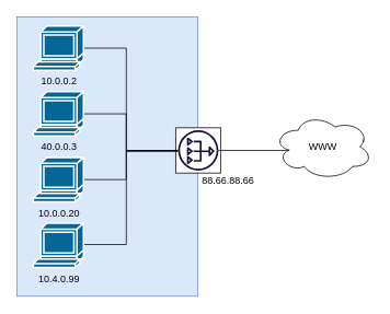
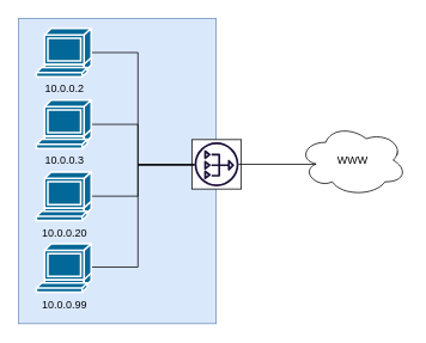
- <mxCell id="7" value="40.0.0.3" style="shape=mxgraph.cisco.computers_and_peripherals.terminal;html=1;pointerEvents=1;dashed=0;fillColor=#036897;strokeColor=#ffffff;strokeWidth=2;verticalLabelPosition=bottom;verticalAlign=top;align=center;outlineConnect=0;" vertex="1" parent="1"><mxGeometry x="40" y="111" width="61" height="54" as="geometry" /></mxCell>
+ <mxCell id="7" value="10.0.0.3" style="shape=mxgraph.cisco.computers_and_peripherals.terminal;html=1;pointerEvents=1;dashed=0;fillColor=#036897;strokeColor=#ffffff;strokeWidth=2;verticalLabelPosition=bottom;verticalAlign=top;align=center;outlineConnect=0;" vertex="1" parent="1"><mxGeometry x="40" y="111" width="61" height="54" as="geometry" /></mxCell>
- <mxCell id="14" value="88.66.88.66" style="text;html=1;strokeColor=none;fillColor=none;align=center;verticalAlign=middle;whiteSpace=wrap;rounded=0;" vertex="1" parent="1"><mxGeometry x="257" y="210" width="40" height="20" as="geometry" /></mxCell>
- <mxCell id="11" value="10.4.0.99" style="shape=mxgraph.cisco.computers_and_peripherals.terminal;html=1;pointerEvents=1;dashed=0;fillColor=#036897;strokeColor=#ffffff;strokeWidth=2;verticalLabelPosition=bottom;verticalAlign=top;align=center;outlineConnect=0;" vertex="1" parent="1"><mxGeometry x="40" y="271" width="61" height="54" as="geometry" /></mxCell>
+ <mxCell id="11" value="10.0.0.99" style="shape=mxgraph.cisco.computers_and_peripherals.terminal;html=1;pointerEvents=1;dashed=0;fillColor=#036897;strokeColor=#ffffff;strokeWidth=2;verticalLabelPosition=bottom;verticalAlign=top;align=center;outlineConnect=0;" vertex="1" parent="1"><mxGeometry x="40" y="271" width="61" height="54" as="geometry" /></mxCell>
